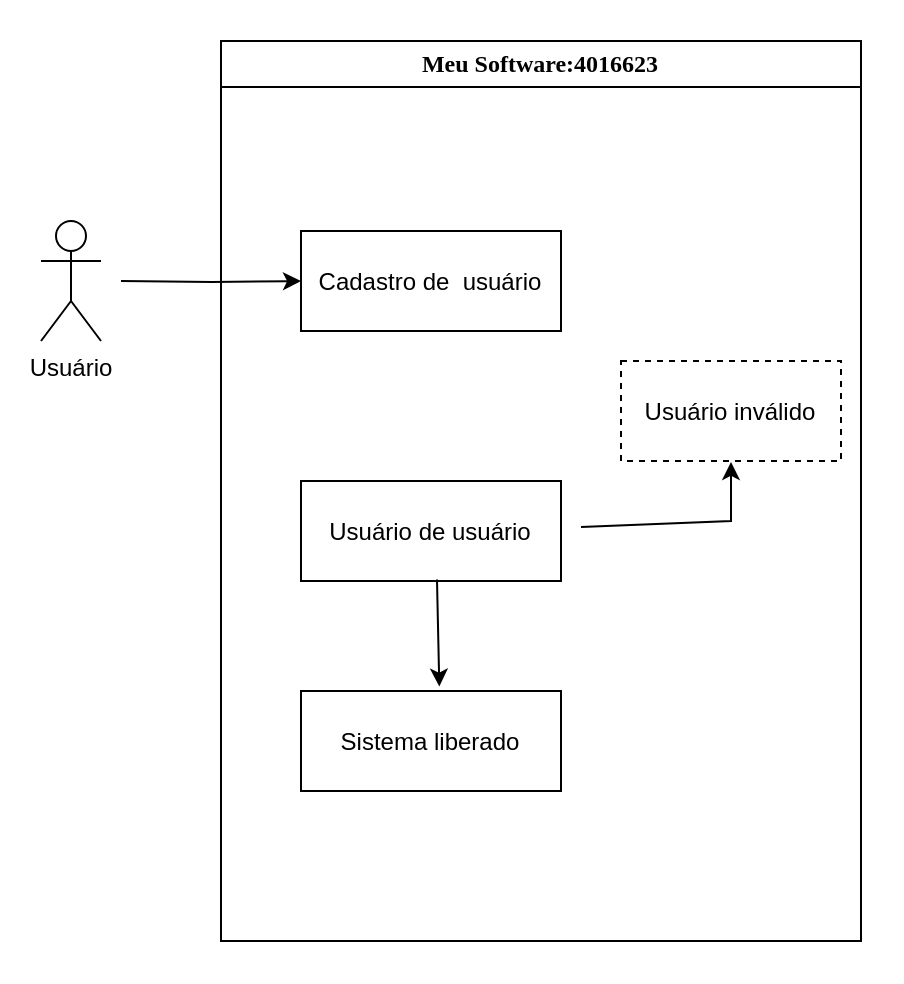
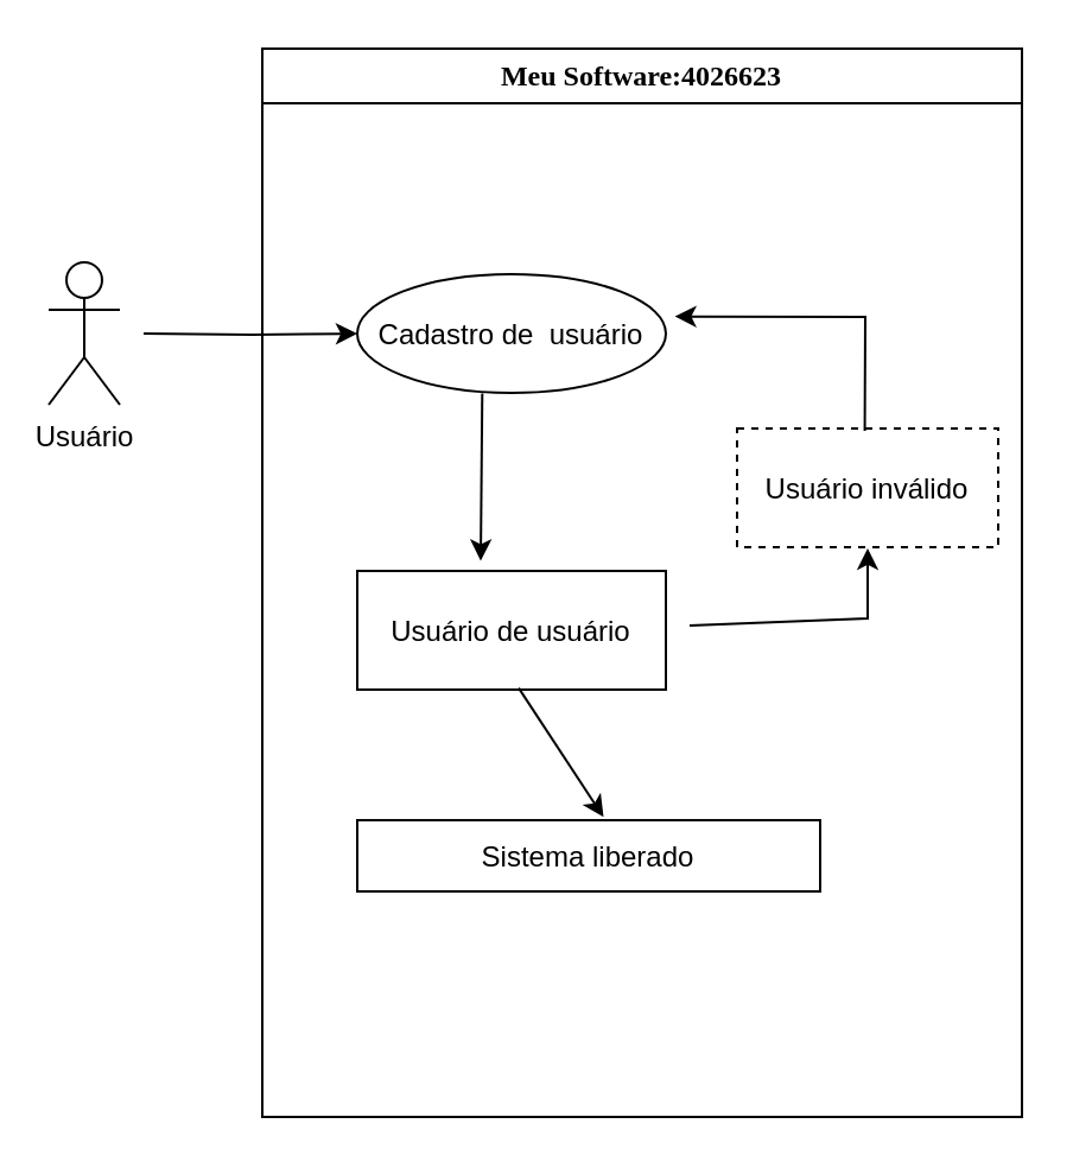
- <mxCell id="2" value="Meu Software:4016623" style="swimlane;whiteSpace=wrap;fontFamily=Times New Roman;" parent="1" vertex="1"><mxGeometry x="110" y="20" width="320" height="450" as="geometry" /></mxCell>
+ <mxCell id="2" value="Meu Software:4026623" style="swimlane;whiteSpace=wrap;fontFamily=Times New Roman;" parent="1" vertex="1"><mxGeometry x="110" y="20" width="320" height="450" as="geometry" /></mxCell>
+ <mxCell id="8" value="" style="endArrow=classic;html=1;rounded=0;fontFamily=Times New Roman;entryX=1.029;entryY=0.356;entryDx=0;entryDy=0;entryPerimeter=0;exitX=0.489;exitY=0.021;exitDx=0;exitDy=0;exitPerimeter=0;" edge="1" parent="2" source="6" target="3"><mxGeometry width="50" height="50" relative="1" as="geometry"><mxPoint x="270" y="150" as="sourcePoint" /><mxPoint x="230" y="100" as="targetPoint" /><Array as="points"><mxPoint x="254" y="113" /></Array></mxGeometry></mxCell>
- <mxCell id="3" value="Cadastro de  usuário" style="" parent="2" vertex="1"><mxGeometry x="40" y="95" width="130" height="50" as="geometry" /></mxCell>
+ <mxCell id="3" value="Cadastro de  usuário" style="ellipse;" parent="2" vertex="1"><mxGeometry x="40" y="95" width="130" height="50" as="geometry" /></mxCell>
+ <mxCell id="10" value="" style="endArrow=classic;html=1;rounded=0;fontFamily=Times New Roman;exitX=0.405;exitY=1.004;exitDx=0;exitDy=0;exitPerimeter=0;entryX=0.4;entryY=-0.085;entryDx=0;entryDy=0;entryPerimeter=0;" edge="1" parent="2" source="3" target="4"><mxGeometry width="50" height="50" relative="1" as="geometry"><mxPoint x="110" y="250" as="sourcePoint" /><mxPoint x="160" y="200" as="targetPoint" /></mxGeometry></mxCell>
- <mxCell id="5" value="Sistema liberado" style="" parent="2" vertex="1"><mxGeometry x="40" y="325" width="130" height="50" as="geometry" /></mxCell>
+ <mxCell id="5" value="Sistema liberado" style="" parent="2" vertex="1"><mxGeometry x="40" y="325" width="195" height="30" as="geometry" /></mxCell>
